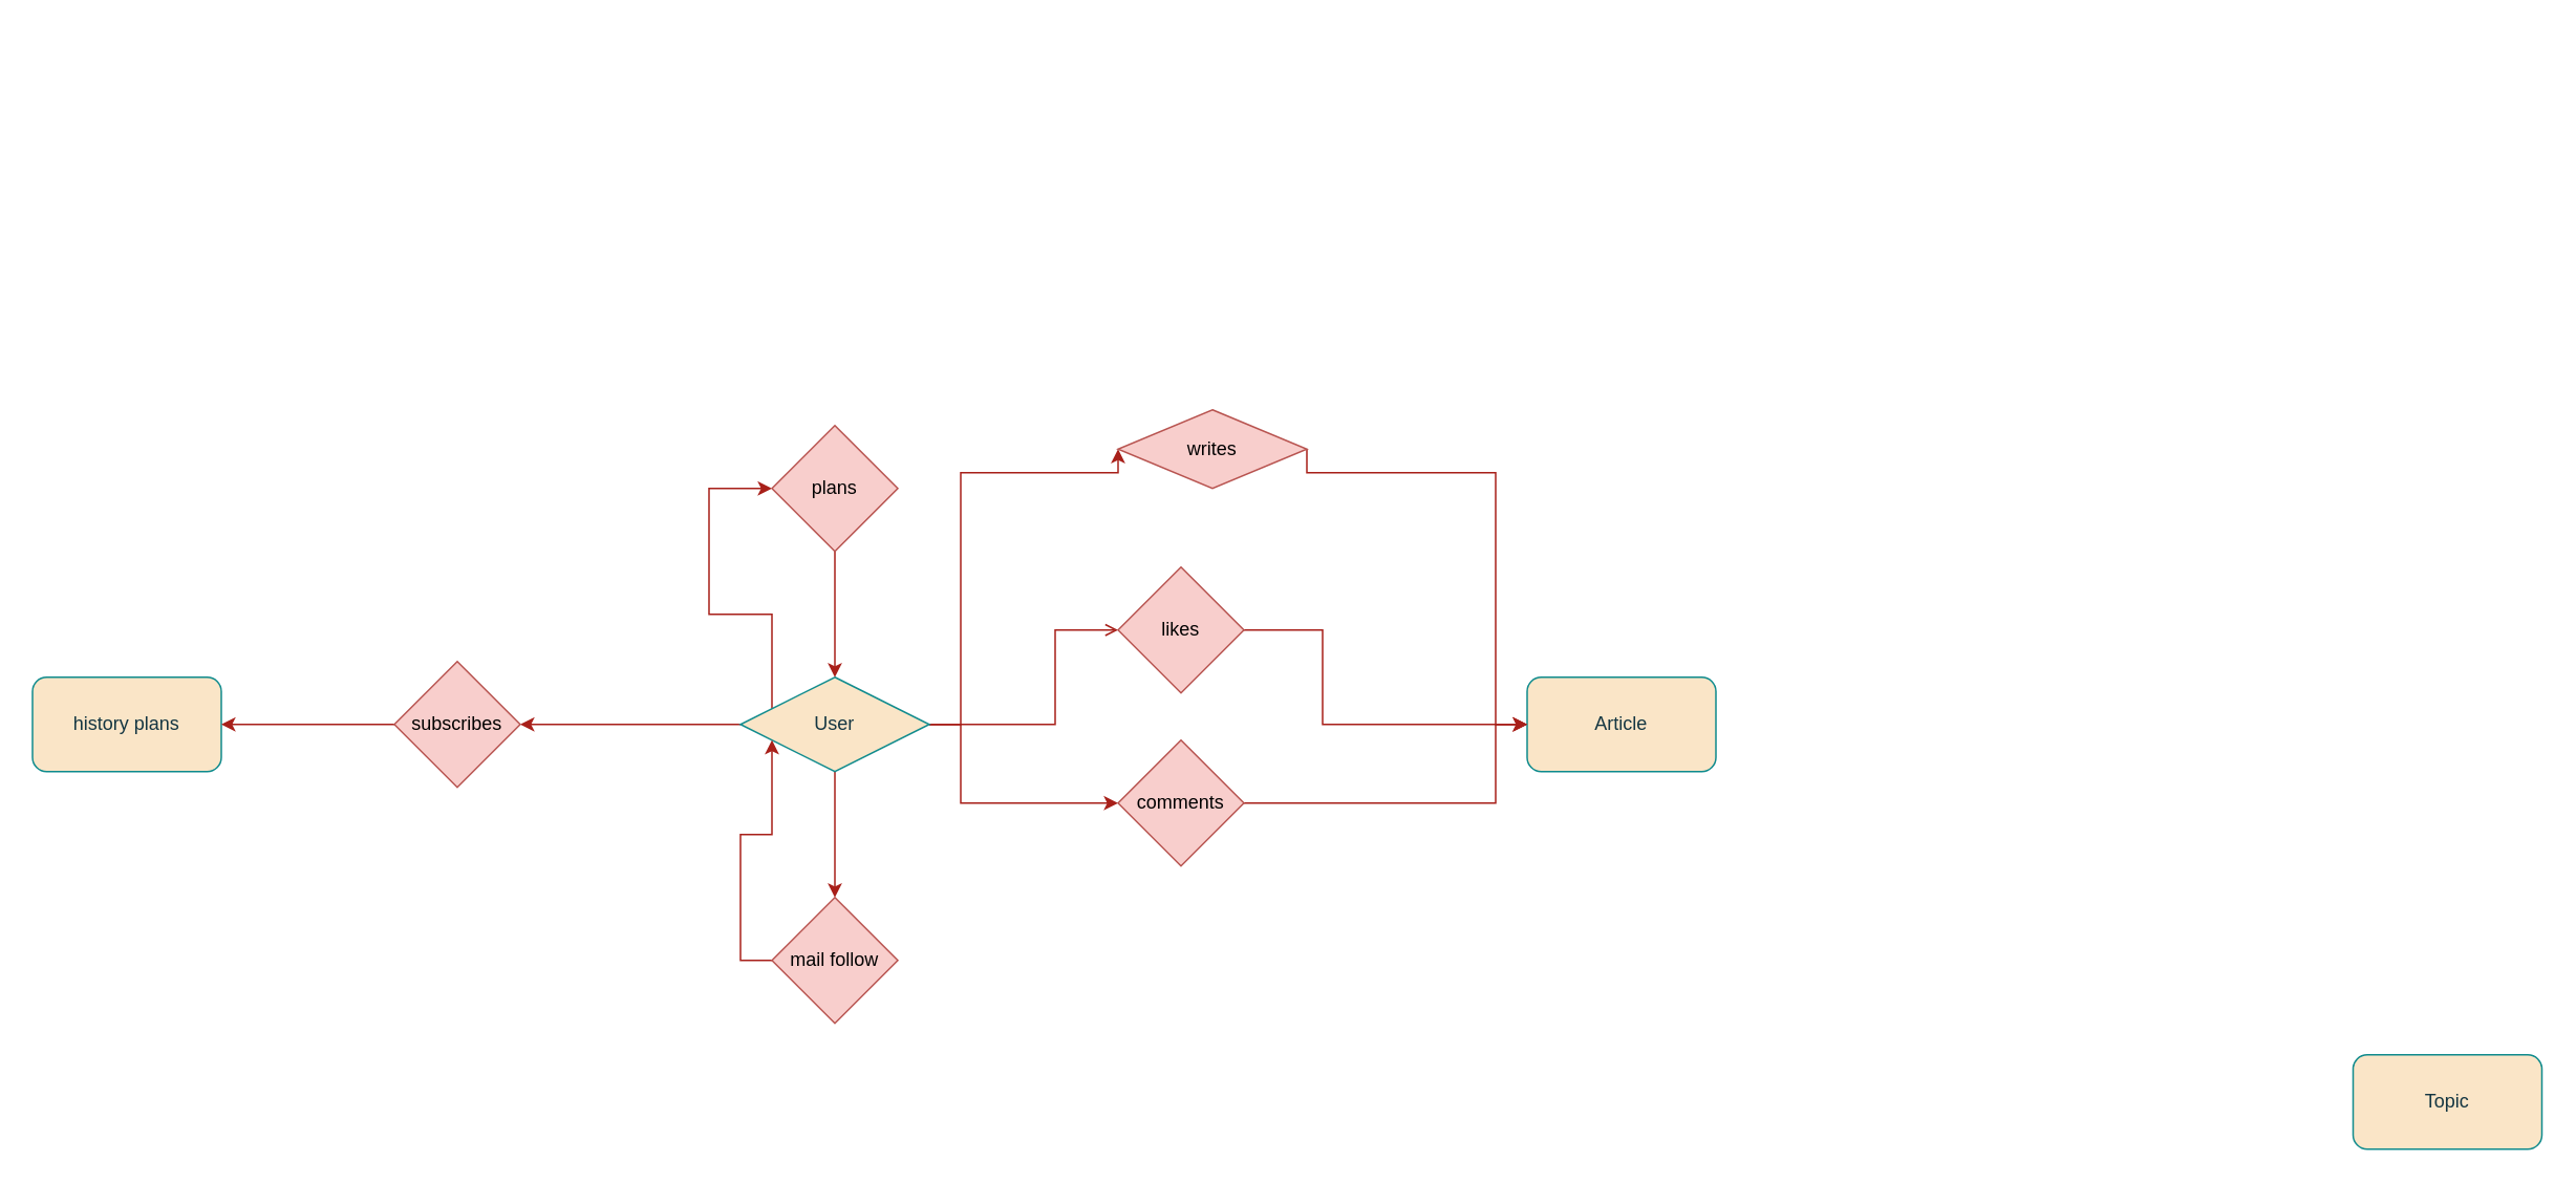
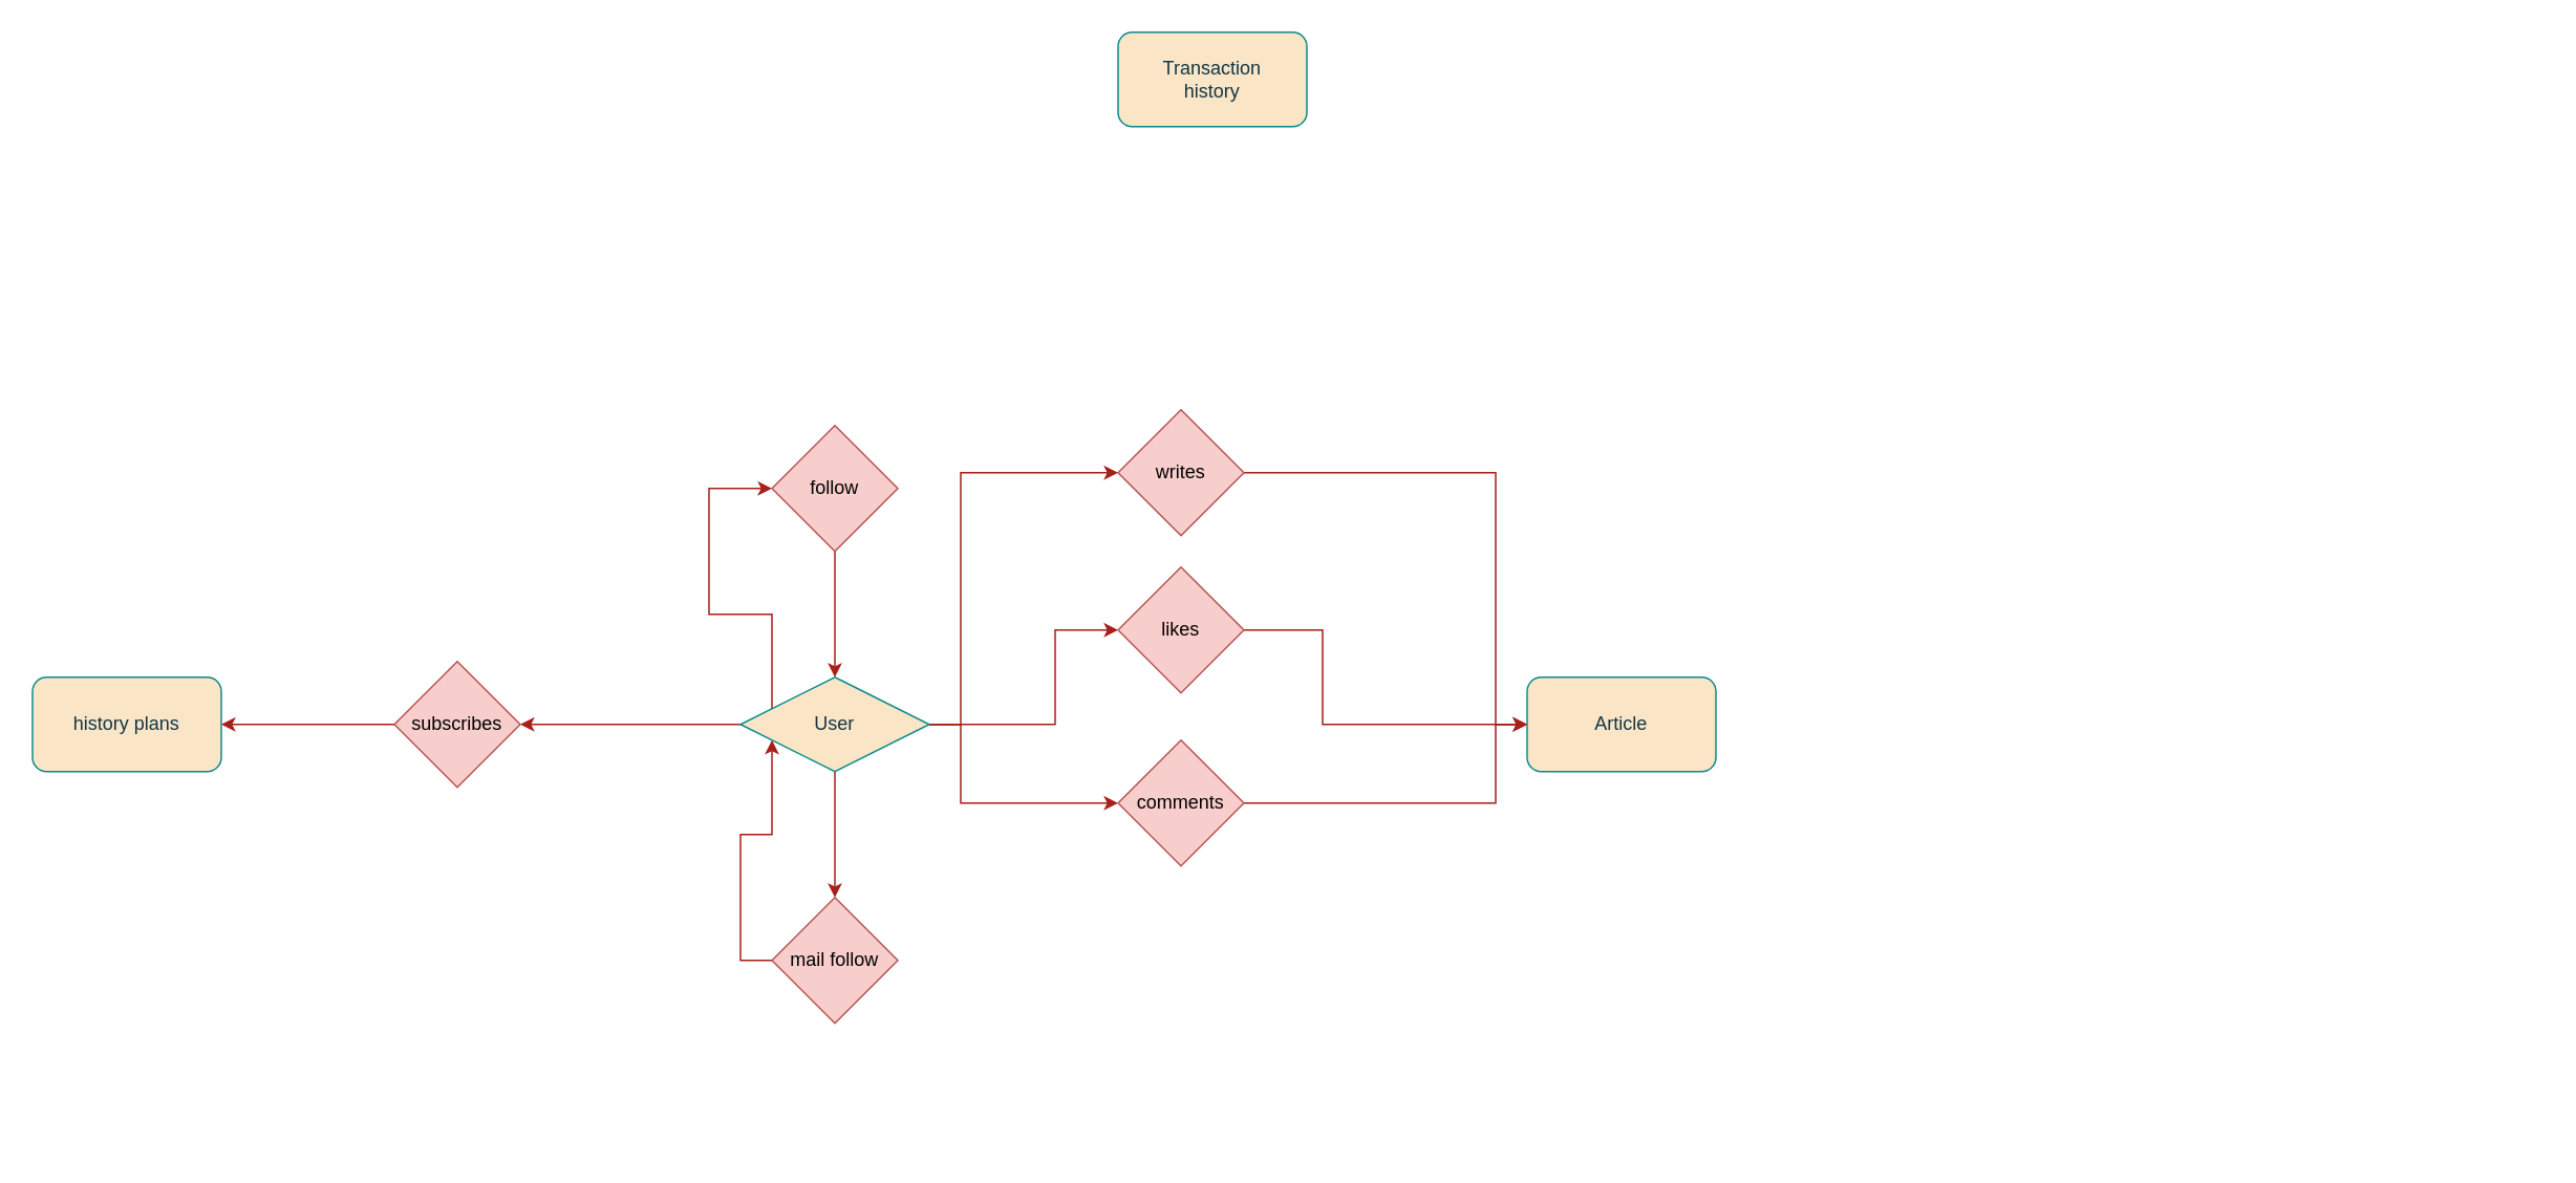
+ <mxCell id="20" value="Transaction&lt;div&gt;history&lt;/div&gt;" style="rounded=1;whiteSpace=wrap;html=1;strokeColor=#0F8B8D;fontColor=#143642;fillColor=#FAE5C7;" vertex="1" parent="1"><mxGeometry x="710" y="20" width="120" height="60" as="geometry" /></mxCell>
- <mxCell id="12" value="writes" style="rhombus;whiteSpace=wrap;html=1;strokeColor=#b85450;fillColor=#f8cecc;" vertex="1" parent="1"><mxGeometry x="710" y="260" width="120" height="50" as="geometry" /></mxCell>
+ <mxCell id="12" value="writes" style="rhombus;whiteSpace=wrap;html=1;strokeColor=#b85450;fillColor=#f8cecc;" vertex="1" parent="1"><mxGeometry x="710" y="260" width="80" height="80" as="geometry" /></mxCell>
- <mxCell id="14" value="plans" style="rhombus;whiteSpace=wrap;html=1;strokeColor=#b85450;fillColor=#f8cecc;" vertex="1" parent="1"><mxGeometry x="490" y="270" width="80" height="80" as="geometry" /></mxCell>
+ <mxCell id="14" value="follow" style="rhombus;whiteSpace=wrap;html=1;strokeColor=#b85450;fillColor=#f8cecc;" vertex="1" parent="1"><mxGeometry x="490" y="270" width="80" height="80" as="geometry" /></mxCell>
- <mxCell id="6" style="edgeStyle=orthogonalEdgeStyle;rounded=0;orthogonalLoop=1;jettySize=auto;html=1;exitX=1;exitY=0.5;exitDx=0;exitDy=0;strokeColor=#A8201A;fontColor=#143642;fillColor=#FAE5C7;entryX=0;entryY=0.5;entryDx=0;entryDy=0;endArrow=open;" edge="1" parent="1" source="8" target="22"><mxGeometry relative="1" as="geometry"><mxPoint x="700" y="420" as="targetPoint" /><Array as="points"><mxPoint x="670" y="460" /><mxPoint x="670" y="400" /></Array></mxGeometry></mxCell>
+ <mxCell id="6" style="edgeStyle=orthogonalEdgeStyle;rounded=0;orthogonalLoop=1;jettySize=auto;html=1;exitX=1;exitY=0.5;exitDx=0;exitDy=0;strokeColor=#A8201A;fontColor=#143642;fillColor=#FAE5C7;entryX=0;entryY=0.5;entryDx=0;entryDy=0;" edge="1" parent="1" source="8" target="22"><mxGeometry relative="1" as="geometry"><mxPoint x="700" y="420" as="targetPoint" /><Array as="points"><mxPoint x="670" y="460" /><mxPoint x="670" y="400" /></Array></mxGeometry></mxCell>
- <mxCell id="10" value="Topic" style="rounded=1;whiteSpace=wrap;html=1;strokeColor=#0F8B8D;fontColor=#143642;fillColor=#FAE5C7;" vertex="1" parent="1"><mxGeometry x="1495" y="670" width="120" height="60" as="geometry" /></mxCell>
